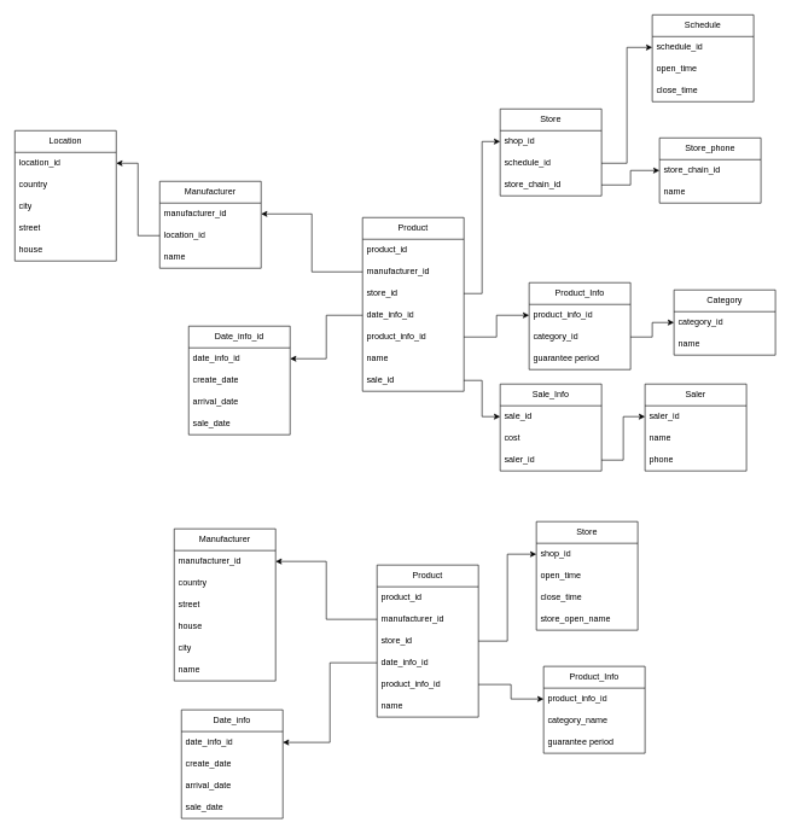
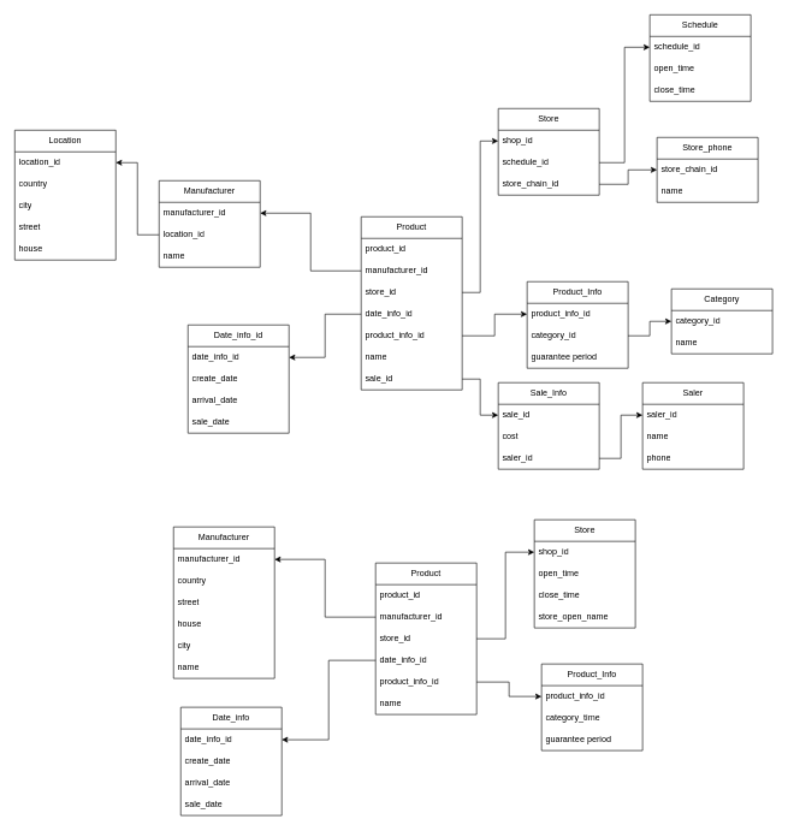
- <mxCell id="80" value="category_name" style="text;strokeColor=none;fillColor=none;align=left;verticalAlign=middle;spacingLeft=4;spacingRight=4;overflow=hidden;points=[[0,0.5],[1,0.5]];portConstraint=eastwest;rotatable=0;whiteSpace=wrap;html=1;" parent="78" vertex="1"><mxGeometry y="60" width="140" height="30" as="geometry" /></mxCell>
+ <mxCell id="80" value="category_time" style="text;strokeColor=none;fillColor=none;align=left;verticalAlign=middle;spacingLeft=4;spacingRight=4;overflow=hidden;points=[[0,0.5],[1,0.5]];portConstraint=eastwest;rotatable=0;whiteSpace=wrap;html=1;" parent="78" vertex="1"><mxGeometry y="60" width="140" height="30" as="geometry" /></mxCell>
